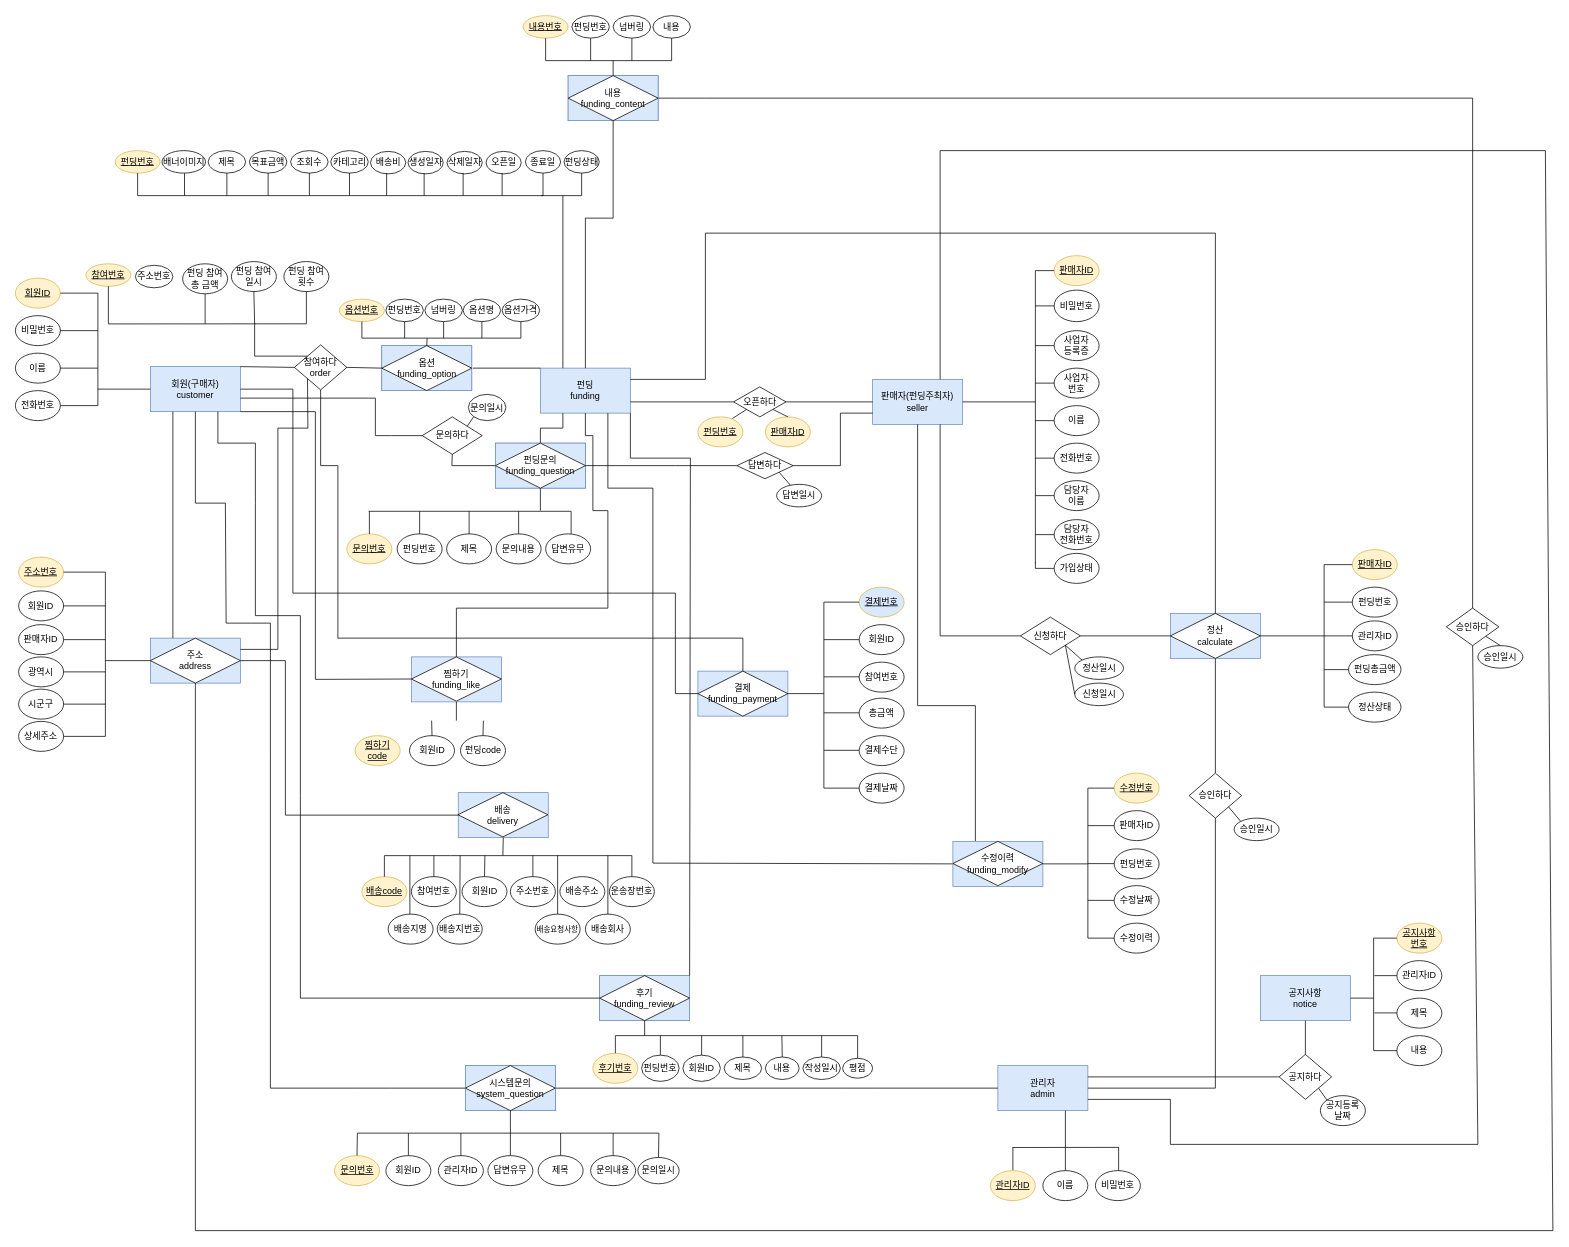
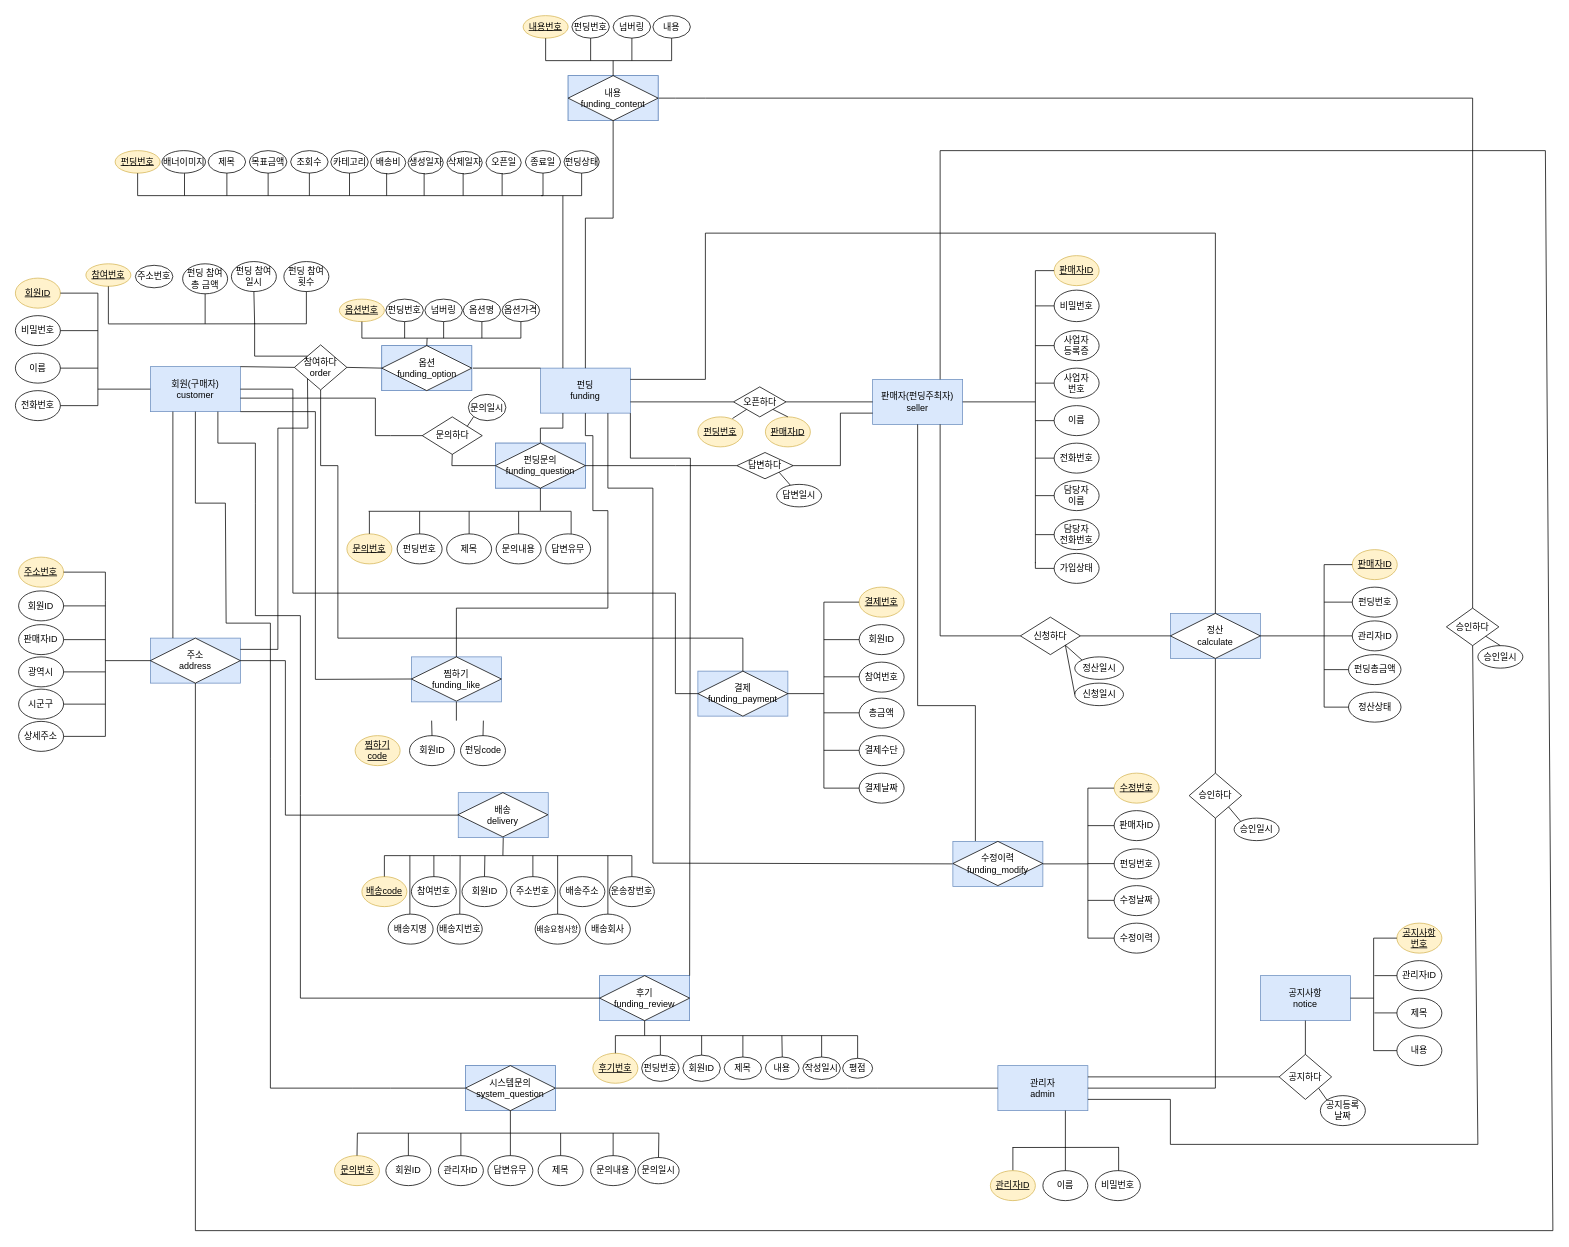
- <mxCell id="262" value="&lt;u&gt;결제번호&lt;/u&gt;" style="ellipse;whiteSpace=wrap;html=1;fillColor=#dae8fc;strokeColor=#d6b656;shadow=0;" parent="261" vertex="1"><mxGeometry x="47" width="60" height="40" as="geometry" /></mxCell>
+ <mxCell id="262" value="&lt;u&gt;결제번호&lt;/u&gt;" style="ellipse;whiteSpace=wrap;html=1;fillColor=#fff2cc;strokeColor=#d6b656;shadow=0;" parent="261" vertex="1"><mxGeometry x="47" width="60" height="40" as="geometry" /></mxCell>
